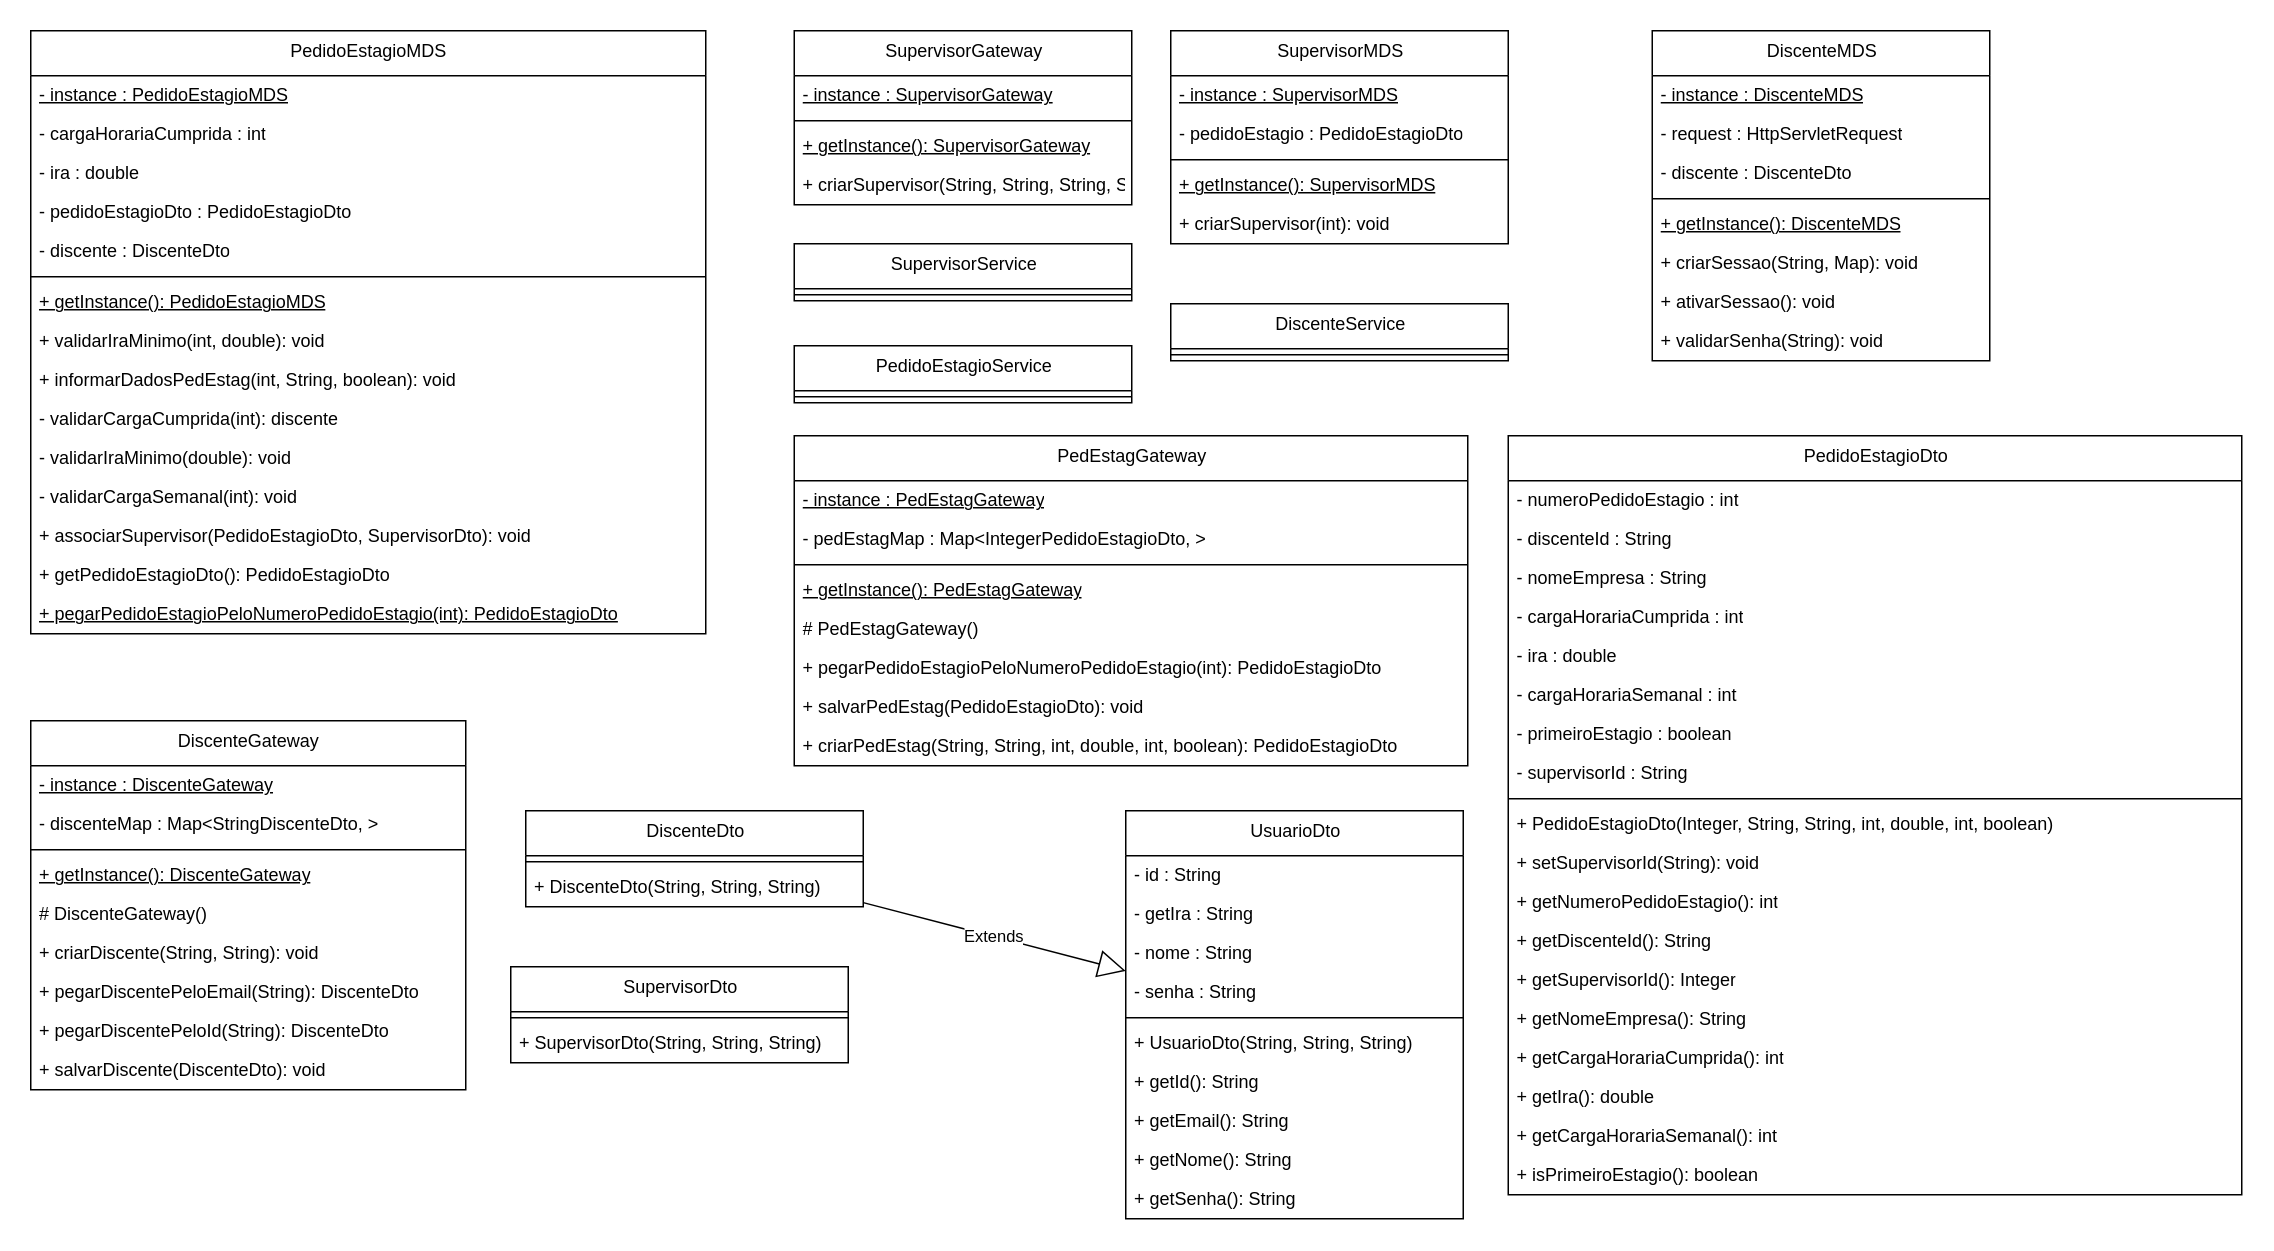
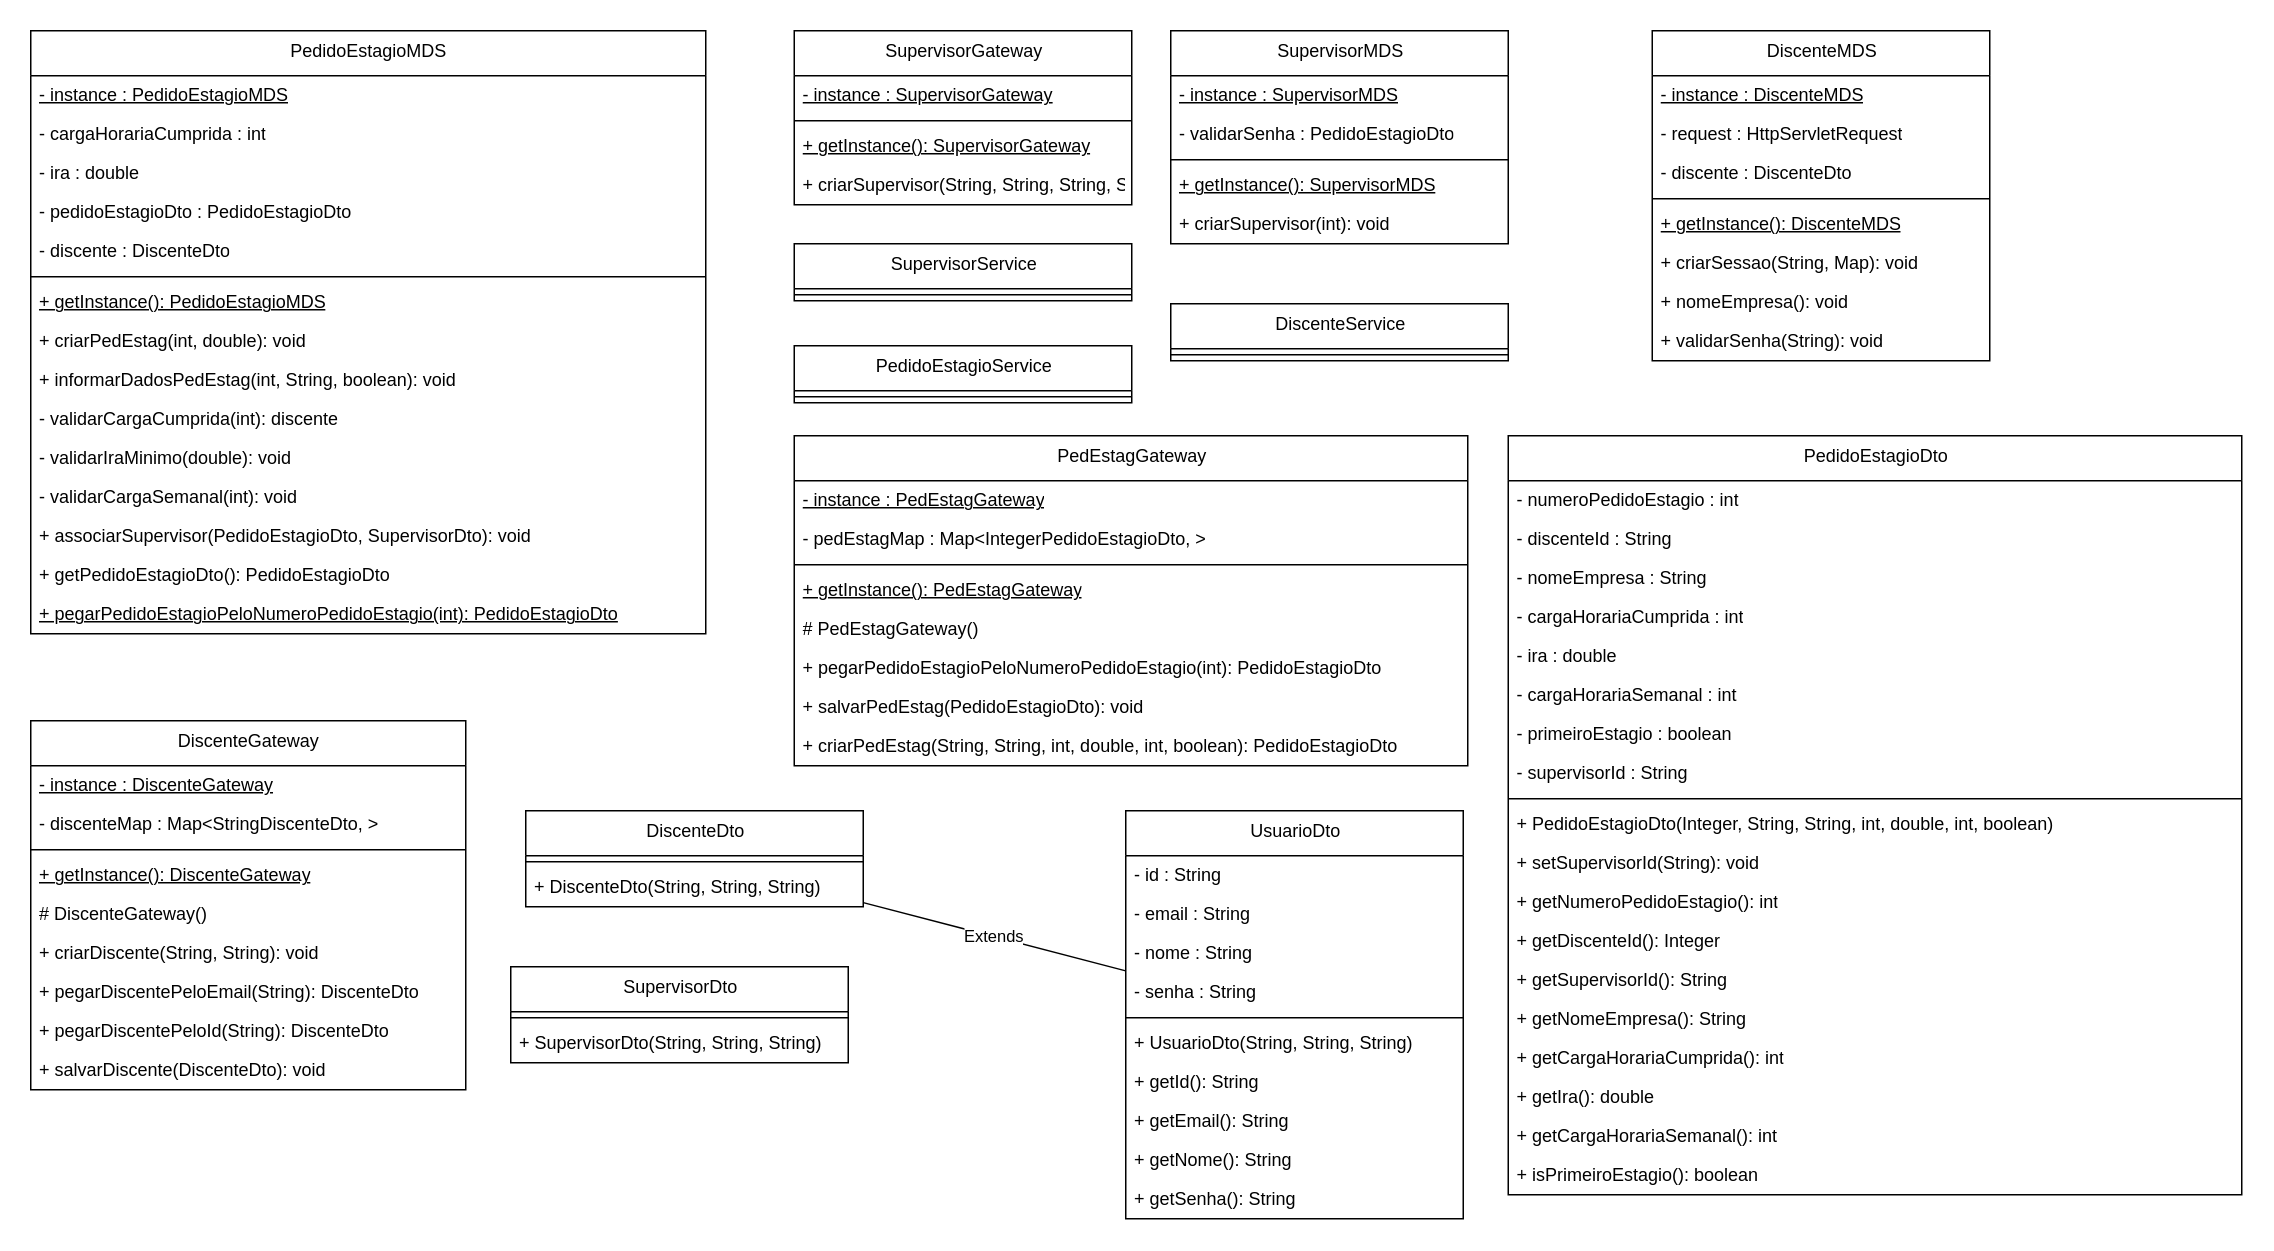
- <mxCell id="10" value="- pedidoEstagio : PedidoEstagioDto" style="text;html=1;strokeColor=none;fillColor=none;align=left;verticalAlign=middle;spacingLeft=4;spacingRight=4;overflow=hidden;rotatable=0;points=[[0,0.5],[1,0.5]];portConstraint=eastwest;" parent="8" vertex="1"><mxGeometry y="56" width="225" height="26" as="geometry" /></mxCell>
+ <mxCell id="10" value="- validarSenha : PedidoEstagioDto" style="text;html=1;strokeColor=none;fillColor=none;align=left;verticalAlign=middle;spacingLeft=4;spacingRight=4;overflow=hidden;rotatable=0;points=[[0,0.5],[1,0.5]];portConstraint=eastwest;" parent="8" vertex="1"><mxGeometry y="56" width="225" height="26" as="geometry" /></mxCell>
- <mxCell id="21" value="+ ativarSessao(): void" style="text;html=1;strokeColor=none;fillColor=none;align=left;verticalAlign=middle;spacingLeft=4;spacingRight=4;overflow=hidden;rotatable=0;points=[[0,0.5],[1,0.5]];portConstraint=eastwest;" parent="14" vertex="1"><mxGeometry y="168" width="225" height="26" as="geometry" /></mxCell>
+ <mxCell id="21" value="+ nomeEmpresa(): void" style="text;html=1;strokeColor=none;fillColor=none;align=left;verticalAlign=middle;spacingLeft=4;spacingRight=4;overflow=hidden;rotatable=0;points=[[0,0.5],[1,0.5]];portConstraint=eastwest;" parent="14" vertex="1"><mxGeometry y="168" width="225" height="26" as="geometry" /></mxCell>
- <mxCell id="31" value="+ validarIraMinimo(int, double): void" style="text;html=1;strokeColor=none;fillColor=none;align=left;verticalAlign=middle;spacingLeft=4;spacingRight=4;overflow=hidden;rotatable=0;points=[[0,0.5],[1,0.5]];portConstraint=eastwest;" parent="23" vertex="1"><mxGeometry y="194" width="450" height="26" as="geometry" /></mxCell>
+ <mxCell id="31" value="+ criarPedEstag(int, double): void" style="text;html=1;strokeColor=none;fillColor=none;align=left;verticalAlign=middle;spacingLeft=4;spacingRight=4;overflow=hidden;rotatable=0;points=[[0,0.5],[1,0.5]];portConstraint=eastwest;" parent="23" vertex="1"><mxGeometry y="194" width="450" height="26" as="geometry" /></mxCell>
- <mxCell id="88" value="- getIra : String" style="text;html=1;strokeColor=none;fillColor=none;align=left;verticalAlign=middle;spacingLeft=4;spacingRight=4;overflow=hidden;rotatable=0;points=[[0,0.5],[1,0.5]];portConstraint=eastwest;" parent="86" vertex="1"><mxGeometry y="56" width="225" height="26" as="geometry" /></mxCell>
+ <mxCell id="88" value="- email : String" style="text;html=1;strokeColor=none;fillColor=none;align=left;verticalAlign=middle;spacingLeft=4;spacingRight=4;overflow=hidden;rotatable=0;points=[[0,0.5],[1,0.5]];portConstraint=eastwest;" parent="86" vertex="1"><mxGeometry y="56" width="225" height="26" as="geometry" /></mxCell>
- <mxCell id="79" value="+ getDiscenteId(): String" style="text;html=1;strokeColor=none;fillColor=none;align=left;verticalAlign=middle;spacingLeft=4;spacingRight=4;overflow=hidden;rotatable=0;points=[[0,0.5],[1,0.5]];portConstraint=eastwest;" parent="66" vertex="1"><mxGeometry y="324" width="489" height="26" as="geometry" /></mxCell>
+ <mxCell id="79" value="+ getDiscenteId(): Integer" style="text;html=1;strokeColor=none;fillColor=none;align=left;verticalAlign=middle;spacingLeft=4;spacingRight=4;overflow=hidden;rotatable=0;points=[[0,0.5],[1,0.5]];portConstraint=eastwest;" parent="66" vertex="1"><mxGeometry y="324" width="489" height="26" as="geometry" /></mxCell>
- <mxCell id="97" value="Extends" style="endArrow=block;endSize=16;endFill=0;html=1" parent="1" source="63" target="86" edge="1"><mxGeometry width="160" relative="1" as="geometry" /></mxCell>
+ <mxCell id="97" value="Extends" style="endArrow=none;endSize=16;endFill=0;html=1;" parent="1" source="63" target="86" edge="1"><mxGeometry width="160" relative="1" as="geometry" /></mxCell>
- <mxCell id="80" value="+ getSupervisorId(): Integer" style="text;html=1;strokeColor=none;fillColor=none;align=left;verticalAlign=middle;spacingLeft=4;spacingRight=4;overflow=hidden;rotatable=0;points=[[0,0.5],[1,0.5]];portConstraint=eastwest;" parent="66" vertex="1"><mxGeometry y="350" width="489" height="26" as="geometry" /></mxCell>
+ <mxCell id="80" value="+ getSupervisorId(): String" style="text;html=1;strokeColor=none;fillColor=none;align=left;verticalAlign=middle;spacingLeft=4;spacingRight=4;overflow=hidden;rotatable=0;points=[[0,0.5],[1,0.5]];portConstraint=eastwest;" parent="66" vertex="1"><mxGeometry y="350" width="489" height="26" as="geometry" /></mxCell>
